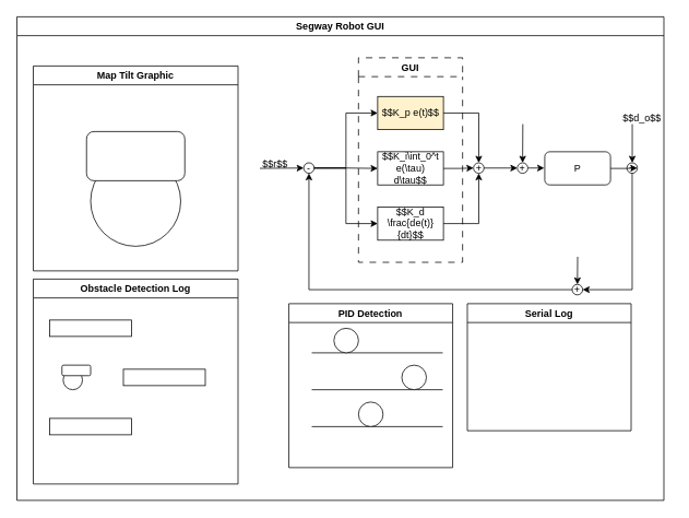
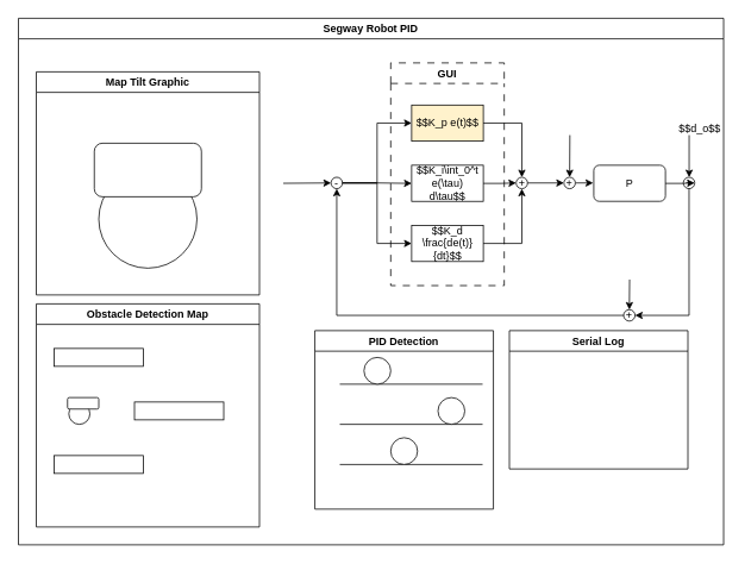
- <mxCell id="40" value="Segway Robot GUI" style="swimlane;whiteSpace=wrap;html=1;" vertex="1" parent="1"><mxGeometry x="20" y="20" width="790" height="590" as="geometry" /></mxCell>
+ <mxCell id="40" value="Segway Robot PID" style="swimlane;whiteSpace=wrap;html=1;" vertex="1" parent="1"><mxGeometry x="20" y="20" width="790" height="590" as="geometry" /></mxCell>
- <mxCell id="37" value="$$r$$" style="text;html=1;align=center;verticalAlign=middle;resizable=0;points=[];autosize=1;strokeColor=none;fillColor=none;" vertex="1" parent="12"><mxGeometry y="114.651" width="50" height="30" as="geometry" /></mxCell>
- <mxCell id="5" value="Obstacle Detection Log" style="swimlane;whiteSpace=wrap;html=1;" parent="1" vertex="1"><mxGeometry x="40" y="340" width="250" height="250" as="geometry" /></mxCell>
+ <mxCell id="5" value="Obstacle Detection Map" style="swimlane;whiteSpace=wrap;html=1;" parent="1" vertex="1"><mxGeometry x="40" y="340" width="250" height="250" as="geometry" /></mxCell>
